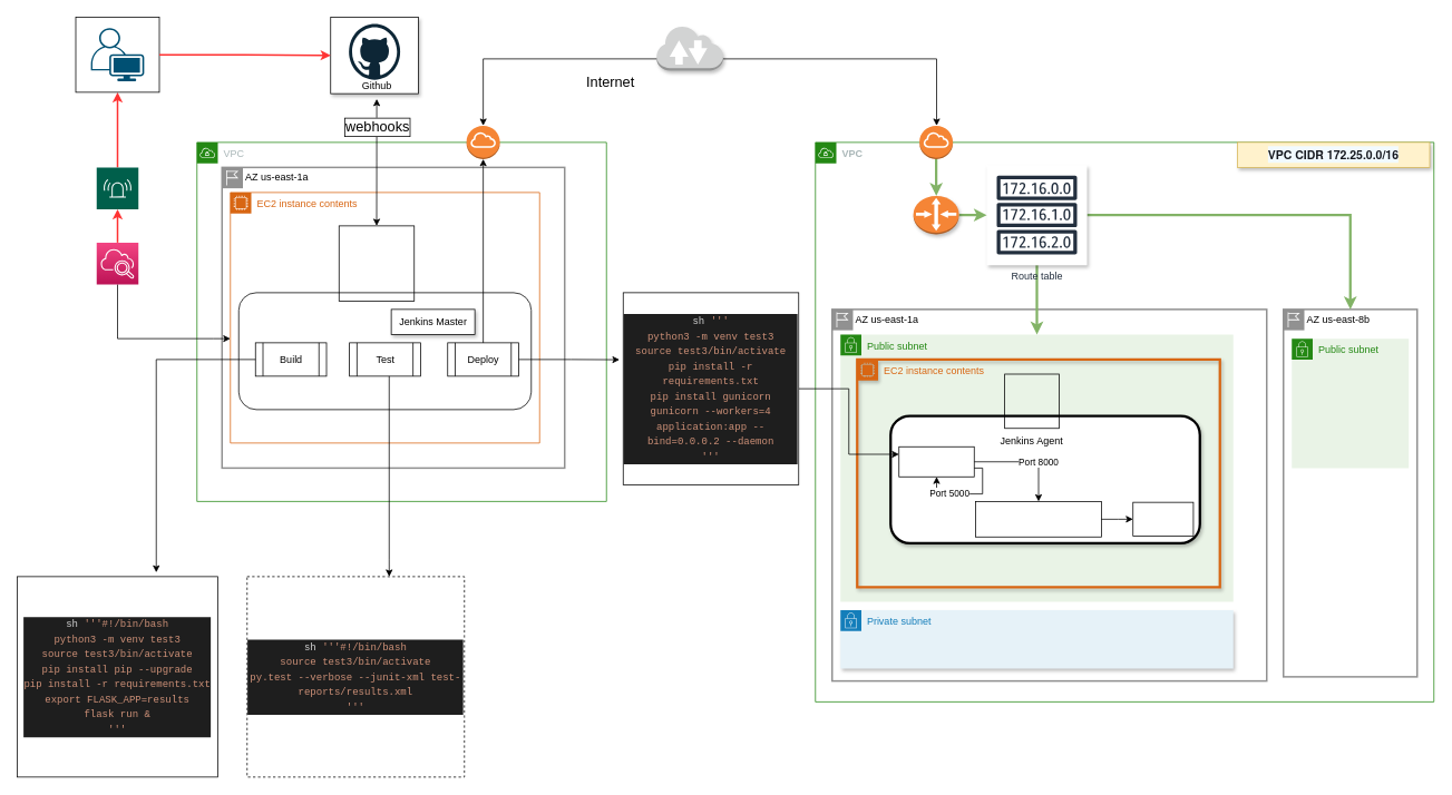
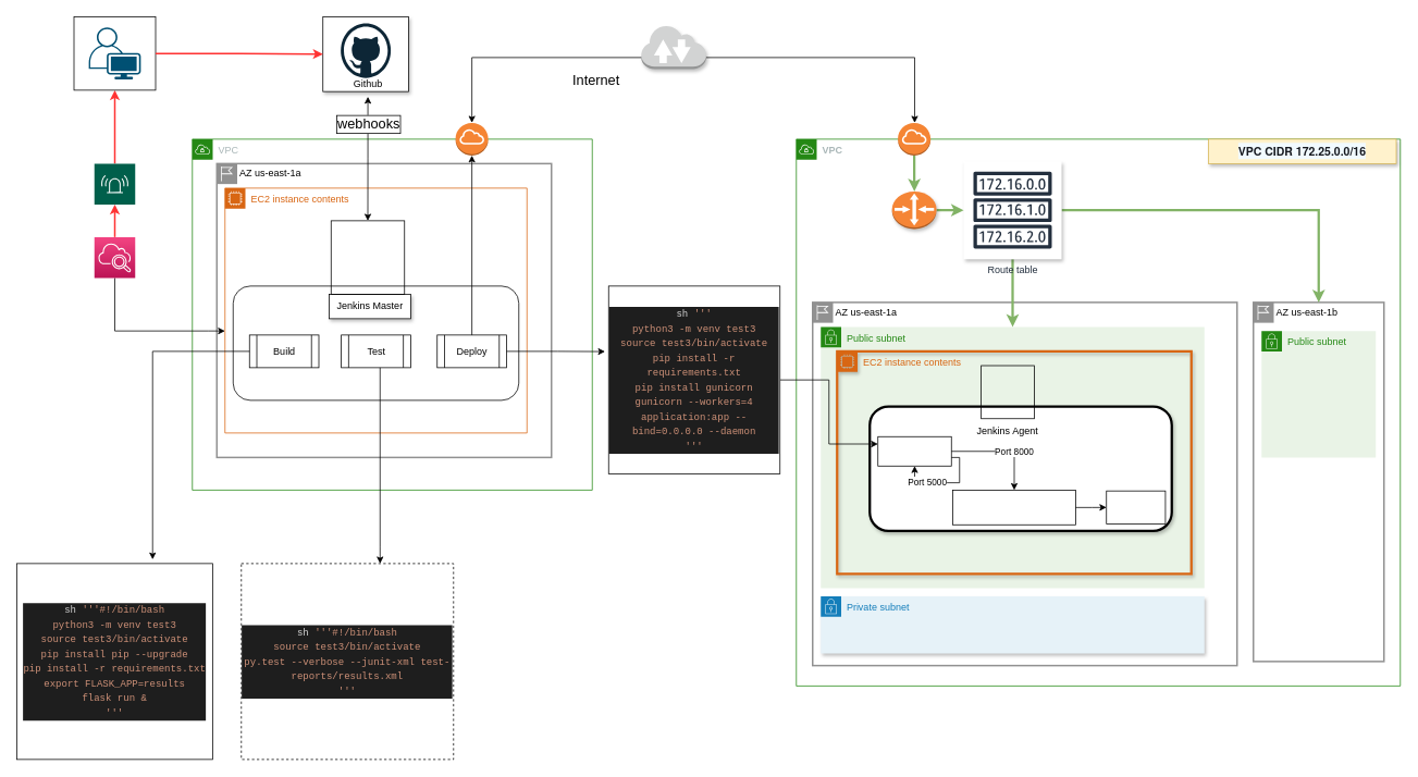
- <mxCell id="34" value="AZ us-east-8b" style="shape=mxgraph.ibm.box;prType=region;fontStyle=0;verticalAlign=top;align=left;spacingLeft=32;spacingTop=4;fillColor=none;rounded=0;whiteSpace=wrap;html=1;strokeColor=#919191;strokeWidth=2;dashed=0;container=1;spacing=-4;collapsible=0;expand=0;recursiveResize=0;" vertex="1" parent="15"><mxGeometry x="560" y="200" width="160" height="440" as="geometry" /></mxCell>
+ <mxCell id="34" value="AZ us-east-1b" style="shape=mxgraph.ibm.box;prType=region;fontStyle=0;verticalAlign=top;align=left;spacingLeft=32;spacingTop=4;fillColor=none;rounded=0;whiteSpace=wrap;html=1;strokeColor=#919191;strokeWidth=2;dashed=0;container=1;spacing=-4;collapsible=0;expand=0;recursiveResize=0;" vertex="1" parent="15"><mxGeometry x="560" y="200" width="160" height="440" as="geometry" /></mxCell>
- <mxCell id="10" value="Jenkins Master" style="text;html=1;strokeColor=default;fillColor=default;align=center;verticalAlign=middle;whiteSpace=wrap;rounded=0;shadow=1;" vertex="1" parent="5"><mxGeometry x="182.5" y="110" width="100" height="30" as="geometry" /></mxCell>
+ <mxCell id="10" value="Jenkins Master" style="text;html=1;strokeColor=default;fillColor=default;align=center;verticalAlign=middle;whiteSpace=wrap;rounded=0;shadow=1;" vertex="1" parent="5"><mxGeometry x="117.5" y="100" width="100" height="30" as="geometry" /></mxCell>
- <mxCell id="50" value="&lt;div style=&quot;color: rgb(212, 212, 212); background-color: rgb(30, 30, 30); font-family: Menlo, Monaco, &amp;quot;Courier New&amp;quot;, monospace; line-height: 18px;&quot;&gt;&lt;div&gt; sh &lt;span style=&quot;color: #ce9178;&quot;&gt;'''&lt;/span&gt;&lt;/div&gt;&lt;div&gt;&lt;span style=&quot;color: #ce9178;&quot;&gt;        python3 -m venv test3&lt;/span&gt;&lt;/div&gt;&lt;div&gt;&lt;span style=&quot;color: #ce9178;&quot;&gt;        source test3/bin/activate&lt;/span&gt;&lt;/div&gt;&lt;div&gt;&lt;span style=&quot;color: #ce9178;&quot;&gt;        pip install -r requirements.txt&lt;/span&gt;&lt;/div&gt;&lt;div&gt;&lt;span style=&quot;color: #ce9178;&quot;&gt;        pip install gunicorn&lt;/span&gt;&lt;/div&gt;&lt;div&gt;&lt;span style=&quot;color: #ce9178;&quot;&gt;        gunicorn --workers=4 application:app --bind=0.0.0.2 --daemon&lt;/span&gt;&lt;/div&gt;&lt;div&gt;&lt;span style=&quot;color: #ce9178;&quot;&gt;        '''&lt;/span&gt;&lt;/div&gt;&lt;/div&gt;" style="whiteSpace=wrap;html=1;rounded=0;" parent="1" vertex="1"><mxGeometry x="745" y="350" width="210" height="230" as="geometry" /></mxCell>
+ <mxCell id="50" value="&lt;div style=&quot;color: rgb(212, 212, 212); background-color: rgb(30, 30, 30); font-family: Menlo, Monaco, &amp;quot;Courier New&amp;quot;, monospace; line-height: 18px;&quot;&gt;&lt;div&gt; sh &lt;span style=&quot;color: #ce9178;&quot;&gt;'''&lt;/span&gt;&lt;/div&gt;&lt;div&gt;&lt;span style=&quot;color: #ce9178;&quot;&gt;        python3 -m venv test3&lt;/span&gt;&lt;/div&gt;&lt;div&gt;&lt;span style=&quot;color: #ce9178;&quot;&gt;        source test3/bin/activate&lt;/span&gt;&lt;/div&gt;&lt;div&gt;&lt;span style=&quot;color: #ce9178;&quot;&gt;        pip install -r requirements.txt&lt;/span&gt;&lt;/div&gt;&lt;div&gt;&lt;span style=&quot;color: #ce9178;&quot;&gt;        pip install gunicorn&lt;/span&gt;&lt;/div&gt;&lt;div&gt;&lt;span style=&quot;color: #ce9178;&quot;&gt;        gunicorn --workers=4 application:app --bind=0.0.0.0 --daemon&lt;/span&gt;&lt;/div&gt;&lt;div&gt;&lt;span style=&quot;color: #ce9178;&quot;&gt;        '''&lt;/span&gt;&lt;/div&gt;&lt;/div&gt;" style="whiteSpace=wrap;html=1;rounded=0;" parent="1" vertex="1"><mxGeometry x="745" y="350" width="210" height="230" as="geometry" /></mxCell>
